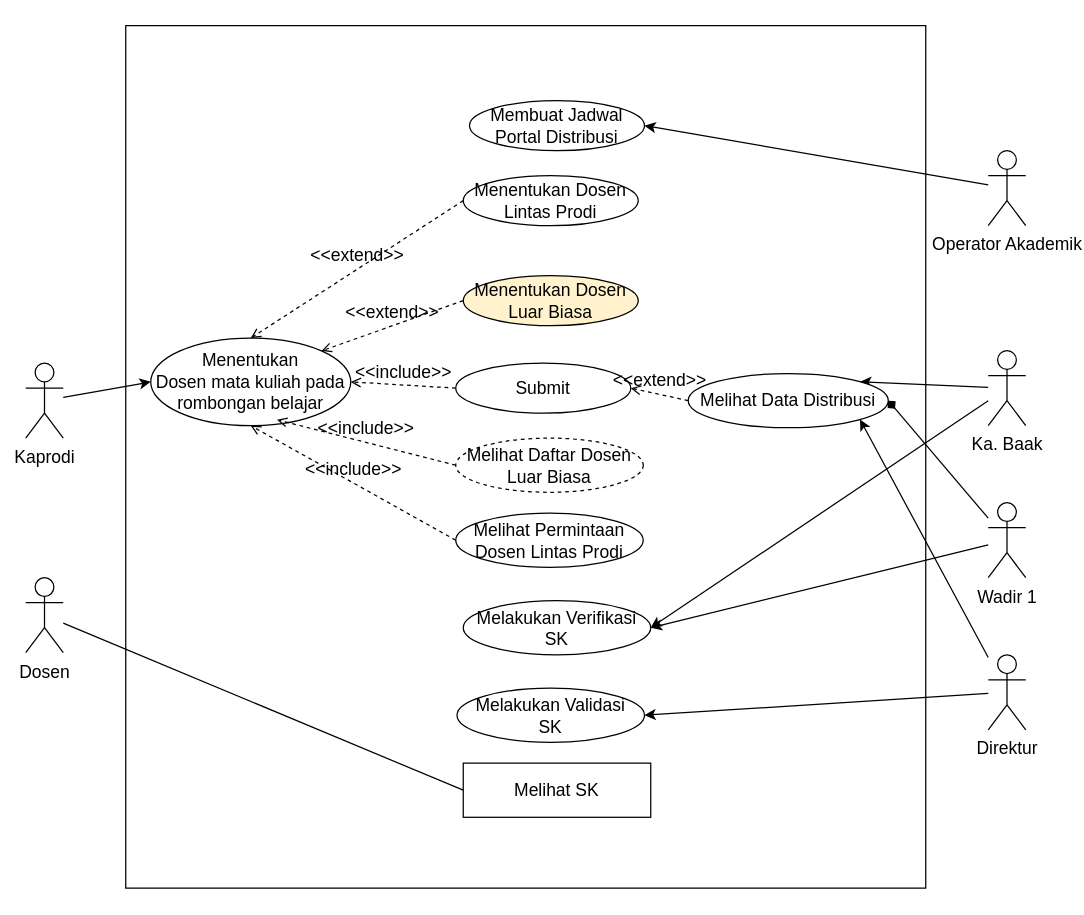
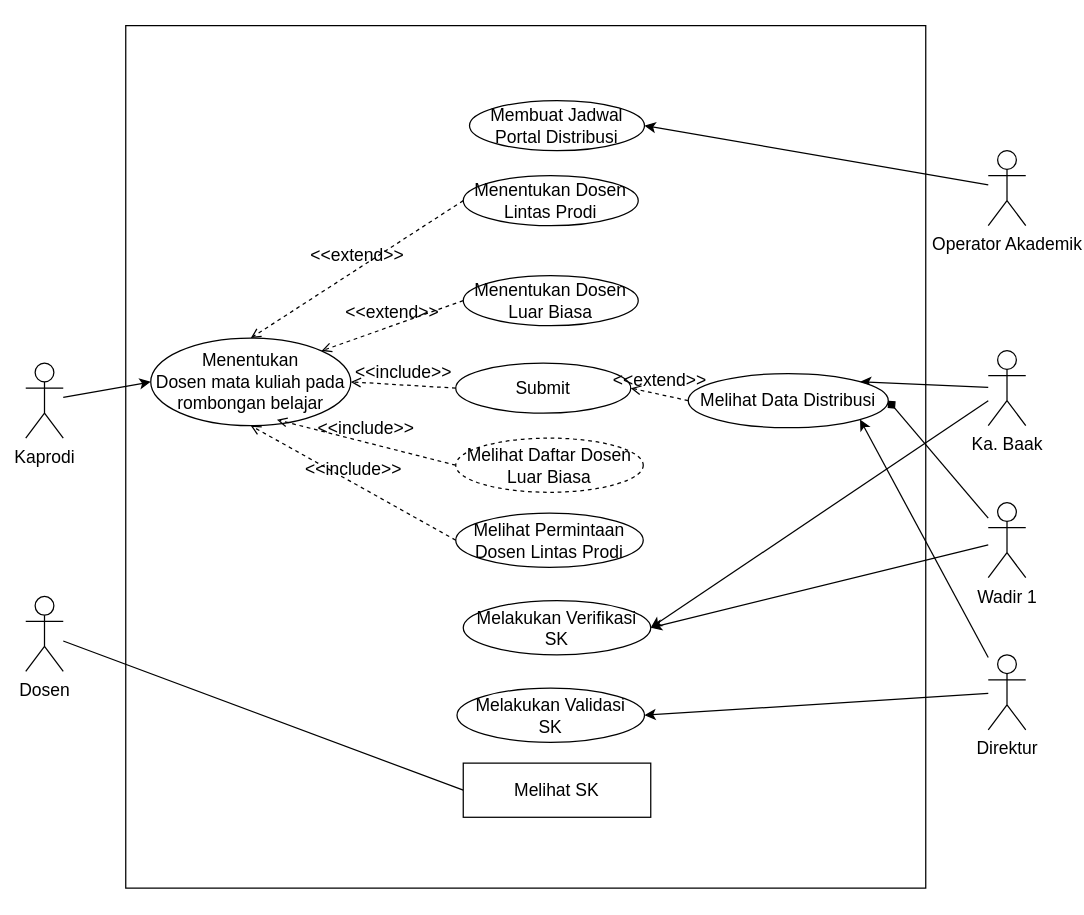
- <mxCell id="9" value="Menentukan Dosen Luar Biasa" style="ellipse;whiteSpace=wrap;html=1;fontSize=14;fillColor=#fff2cc;" parent="1" vertex="1"><mxGeometry x="370" y="220" width="140" height="40" as="geometry" /></mxCell>
+ <mxCell id="9" value="Menentukan Dosen Luar Biasa" style="ellipse;whiteSpace=wrap;html=1;fontSize=14;" parent="1" vertex="1"><mxGeometry x="370" y="220" width="140" height="40" as="geometry" /></mxCell>
- <mxCell id="30" value="Dosen" style="shape=umlActor;verticalLabelPosition=bottom;verticalAlign=top;html=1;fontSize=14;" parent="1" vertex="1"><mxGeometry x="20" y="461.67" width="30" height="60" as="geometry" /></mxCell>
+ <mxCell id="30" value="Dosen" style="shape=umlActor;verticalLabelPosition=bottom;verticalAlign=top;html=1;fontSize=14;" parent="1" vertex="1"><mxGeometry x="20" y="476.67" width="30" height="60" as="geometry" /></mxCell>
